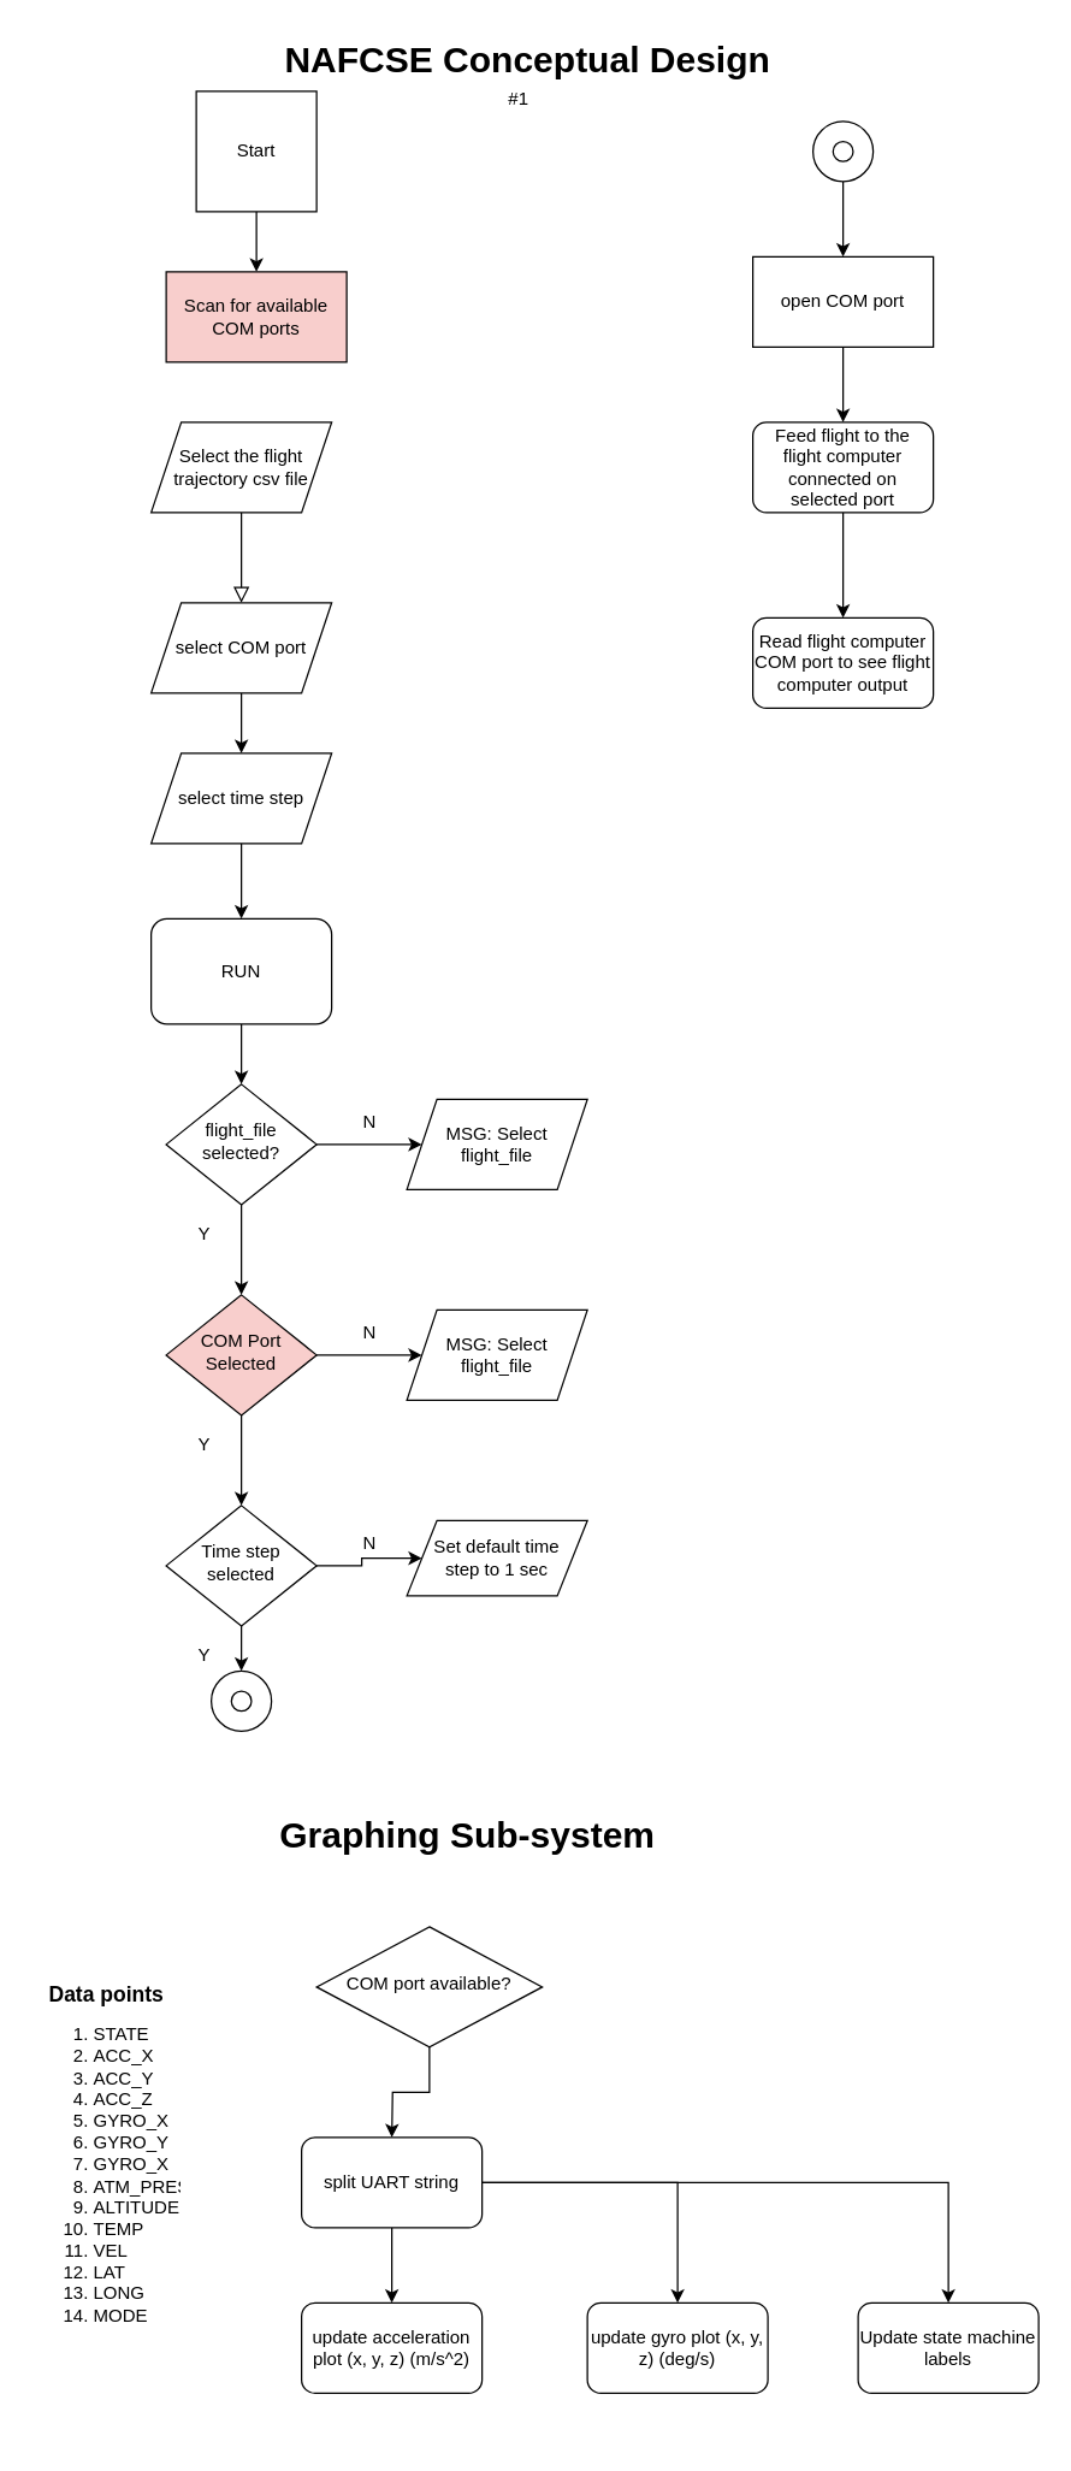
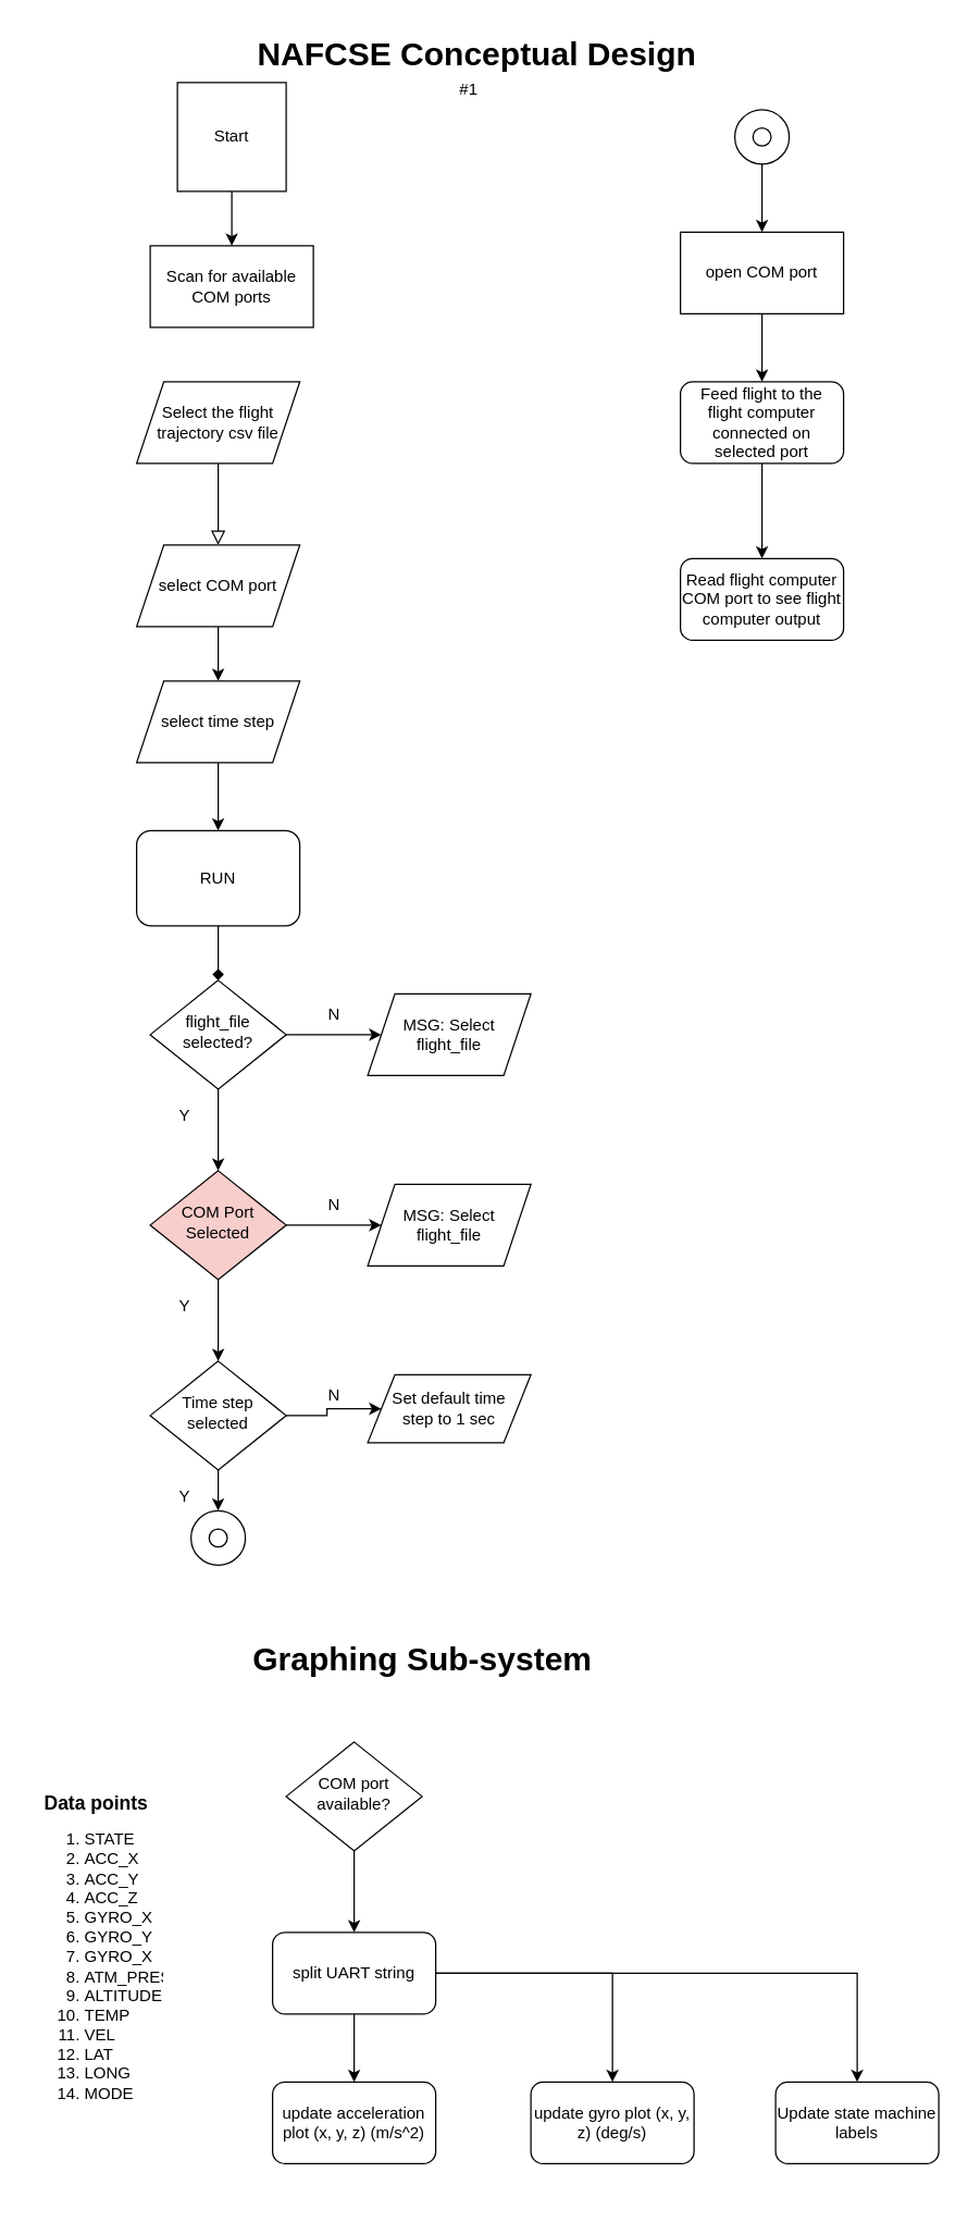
- <mxCell id="30" value="Scan for available COM ports" style="rounded=0;whiteSpace=wrap;html=1;fillColor=#f8cecc;" vertex="1" parent="1"><mxGeometry x="110" y="180" width="120" height="60" as="geometry" /></mxCell>
+ <mxCell id="30" value="Scan for available COM ports" style="rounded=0;whiteSpace=wrap;html=1;" vertex="1" parent="1"><mxGeometry x="110" y="180" width="120" height="60" as="geometry" /></mxCell>
- <mxCell id="6" style="edgeStyle=orthogonalEdgeStyle;rounded=0;orthogonalLoop=1;jettySize=auto;html=1;entryX=0.5;entryY=0;entryDx=0;entryDy=0;" edge="1" parent="1" source="7" target="14"><mxGeometry relative="1" as="geometry" /></mxCell>
+ <mxCell id="6" style="edgeStyle=orthogonalEdgeStyle;rounded=0;orthogonalLoop=1;jettySize=auto;html=1;entryX=0.5;entryY=0;entryDx=0;entryDy=0;endArrow=diamond;" edge="1" parent="1" source="7" target="14"><mxGeometry relative="1" as="geometry" /></mxCell>
- <mxCell id="47" value="COM port available?" style="rhombus;whiteSpace=wrap;html=1;shadow=0;fontFamily=Helvetica;fontSize=12;align=center;strokeWidth=1;spacing=6;spacingTop=-4;" vertex="1" parent="1"><mxGeometry x="210" y="1280" width="150" height="80" as="geometry" /></mxCell>
+ <mxCell id="47" value="COM port available?" style="rhombus;whiteSpace=wrap;html=1;shadow=0;fontFamily=Helvetica;fontSize=12;align=center;strokeWidth=1;spacing=6;spacingTop=-4;" vertex="1" parent="1"><mxGeometry x="210" y="1280" width="100" height="80" as="geometry" /></mxCell>
